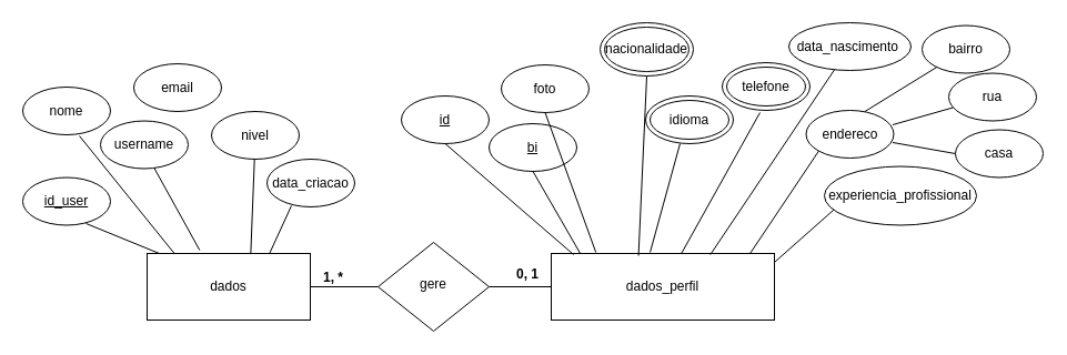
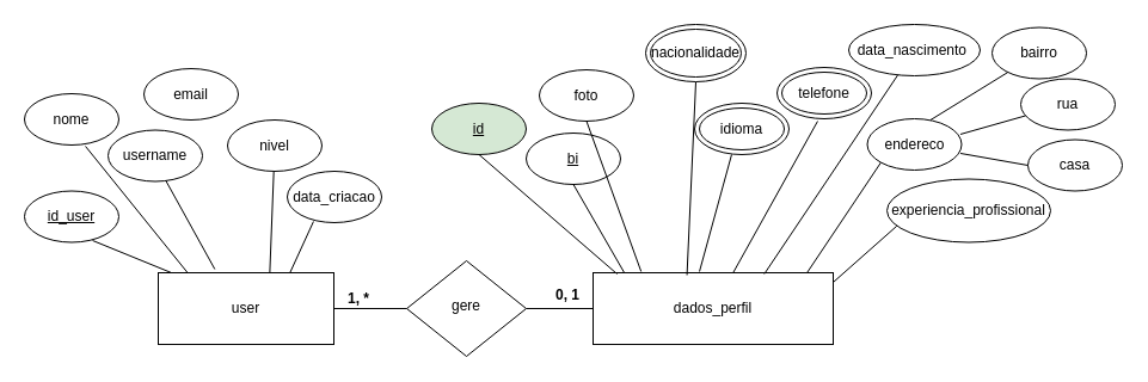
- <mxCell id="24" value="id" style="ellipse;whiteSpace=wrap;html=1;fontStyle=4" parent="1" vertex="1"><mxGeometry x="361" y="86" width="79" height="43" as="geometry" /></mxCell>
+ <mxCell id="24" value="id" style="ellipse;whiteSpace=wrap;html=1;fontStyle=4;fillColor=#d5e8d4;" parent="1" vertex="1"><mxGeometry x="361" y="86" width="79" height="43" as="geometry" /></mxCell>
- <mxCell id="2" value="dados" style="rounded=1;whiteSpace=wrap;html=1;fontSize=12;glass=0;strokeWidth=1;shadow=0;arcSize=0;" parent="1" vertex="1"><mxGeometry x="132" y="228" width="147" height="60" as="geometry" /></mxCell>
+ <mxCell id="2" value="user" style="rounded=1;whiteSpace=wrap;html=1;fontSize=12;glass=0;strokeWidth=1;shadow=0;arcSize=0;" parent="1" vertex="1"><mxGeometry x="132" y="228" width="147" height="60" as="geometry" /></mxCell>
